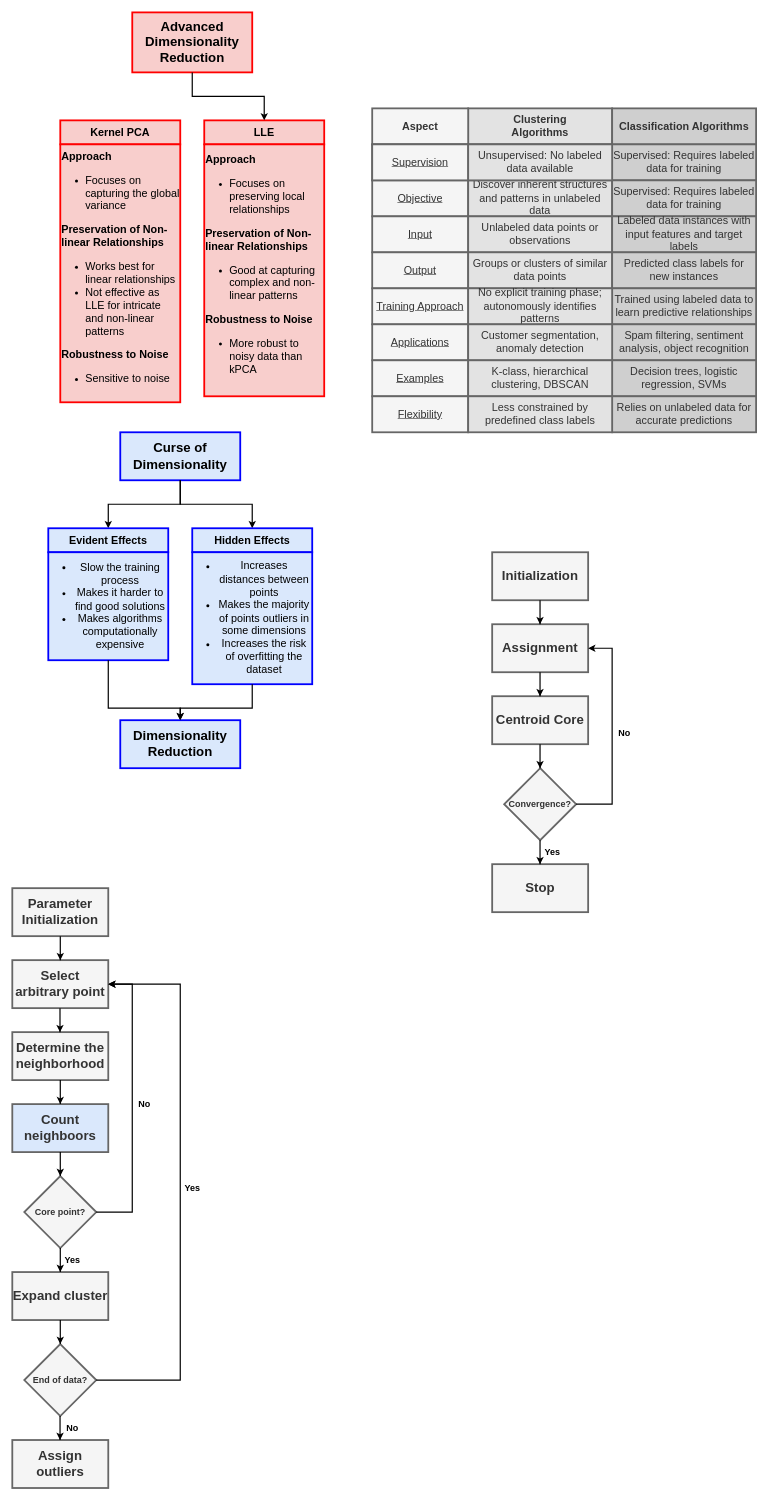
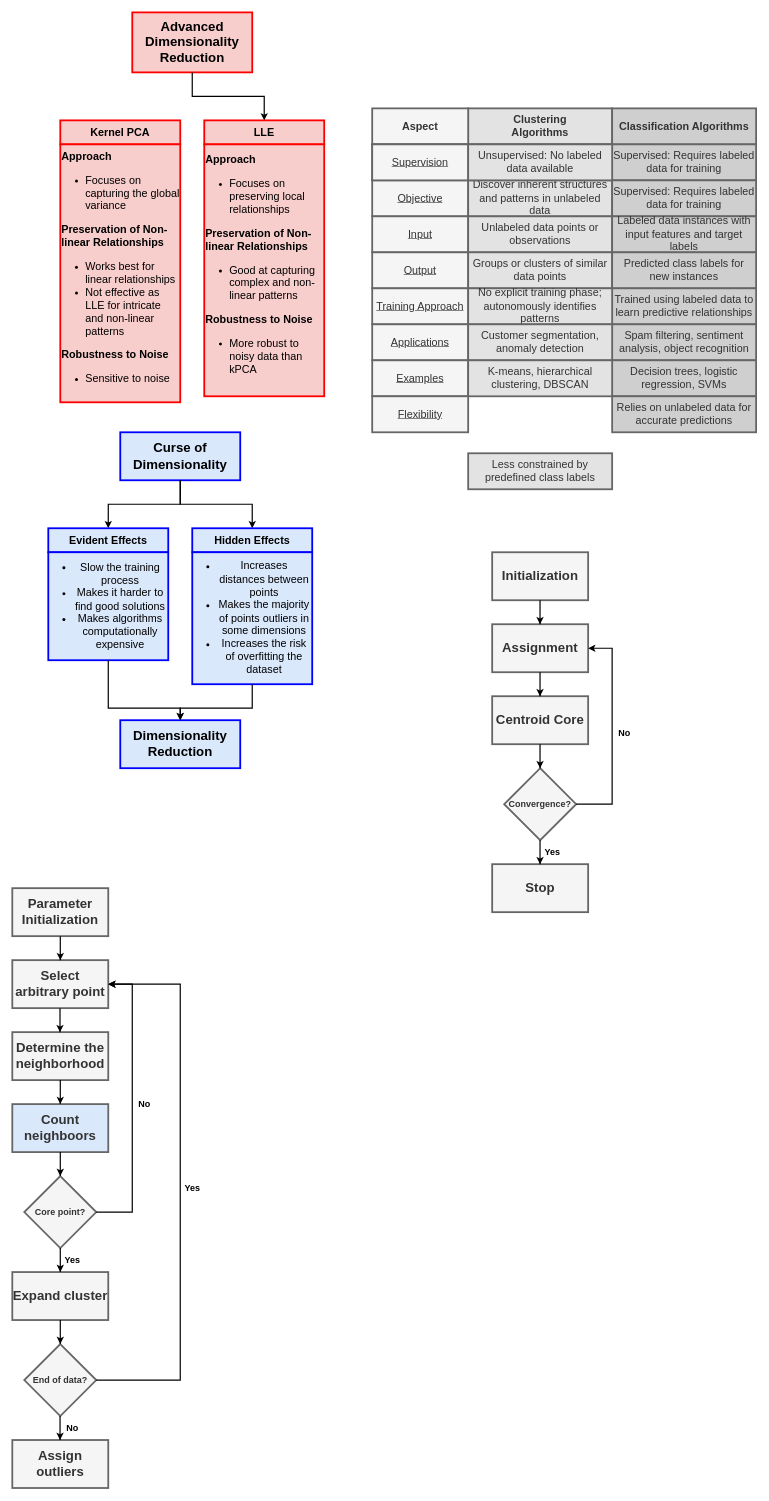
- <mxCell id="43" value="K-class, hierarchical clustering, DBSCAN" style="rounded=0;whiteSpace=wrap;html=1;fillColor=#E3E3E3;strokeColor=#666666;fontStyle=0;fontSize=18;strokeWidth=3;fontColor=#333333;" parent="1" vertex="1"><mxGeometry x="780" y="600" width="240" height="60" as="geometry" /></mxCell>
+ <mxCell id="43" value="K-means, hierarchical clustering, DBSCAN" style="rounded=0;whiteSpace=wrap;html=1;fillColor=#E3E3E3;strokeColor=#666666;fontStyle=0;fontSize=18;strokeWidth=3;fontColor=#333333;" parent="1" vertex="1"><mxGeometry x="780" y="600" width="240" height="60" as="geometry" /></mxCell>
- <mxCell id="46" value="Less constrained by predefined class labels" style="rounded=0;whiteSpace=wrap;html=1;fillColor=#E3E3E3;strokeColor=#666666;fontStyle=0;fontSize=18;strokeWidth=3;fontColor=#333333;" parent="1" vertex="1"><mxGeometry x="780" y="660" width="240" height="60" as="geometry" /></mxCell>
+ <mxCell id="46" value="Less constrained by predefined class labels" style="rounded=0;whiteSpace=wrap;html=1;fillColor=#E3E3E3;strokeColor=#666666;fontStyle=0;fontSize=18;strokeWidth=3;fontColor=#333333;" parent="1" vertex="1"><mxGeometry x="780" y="755" width="240" height="60" as="geometry" /></mxCell>
